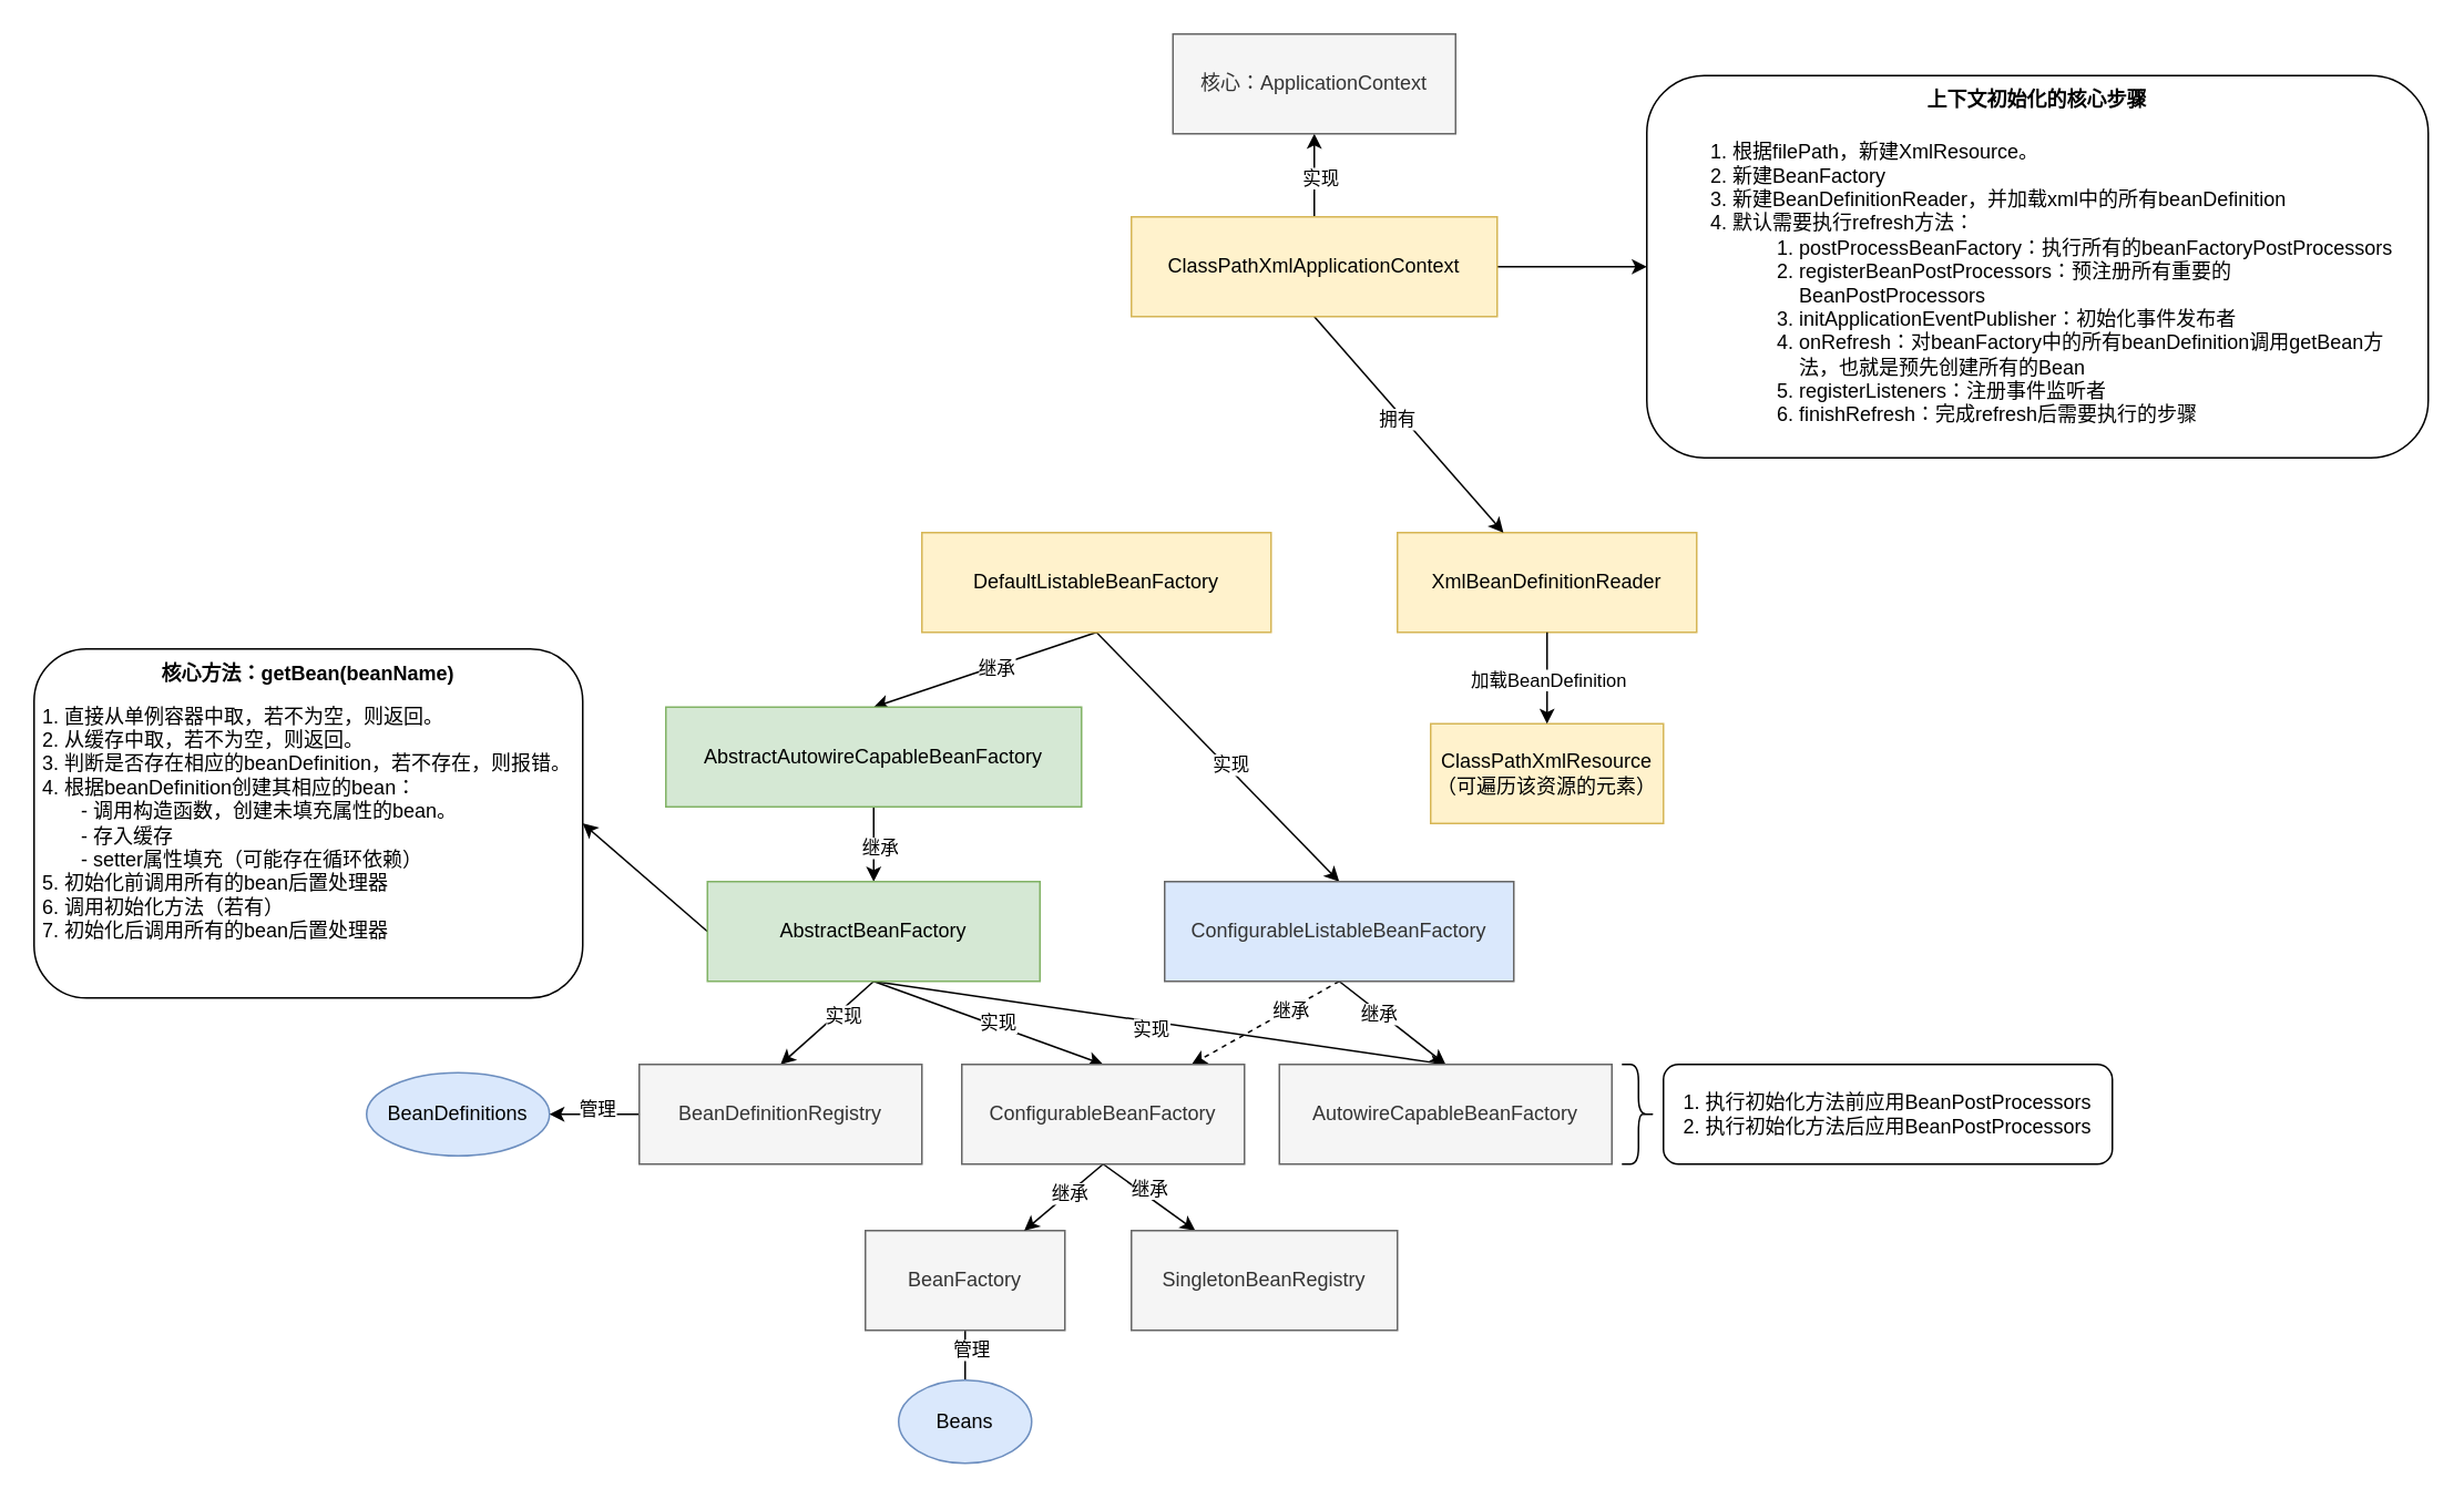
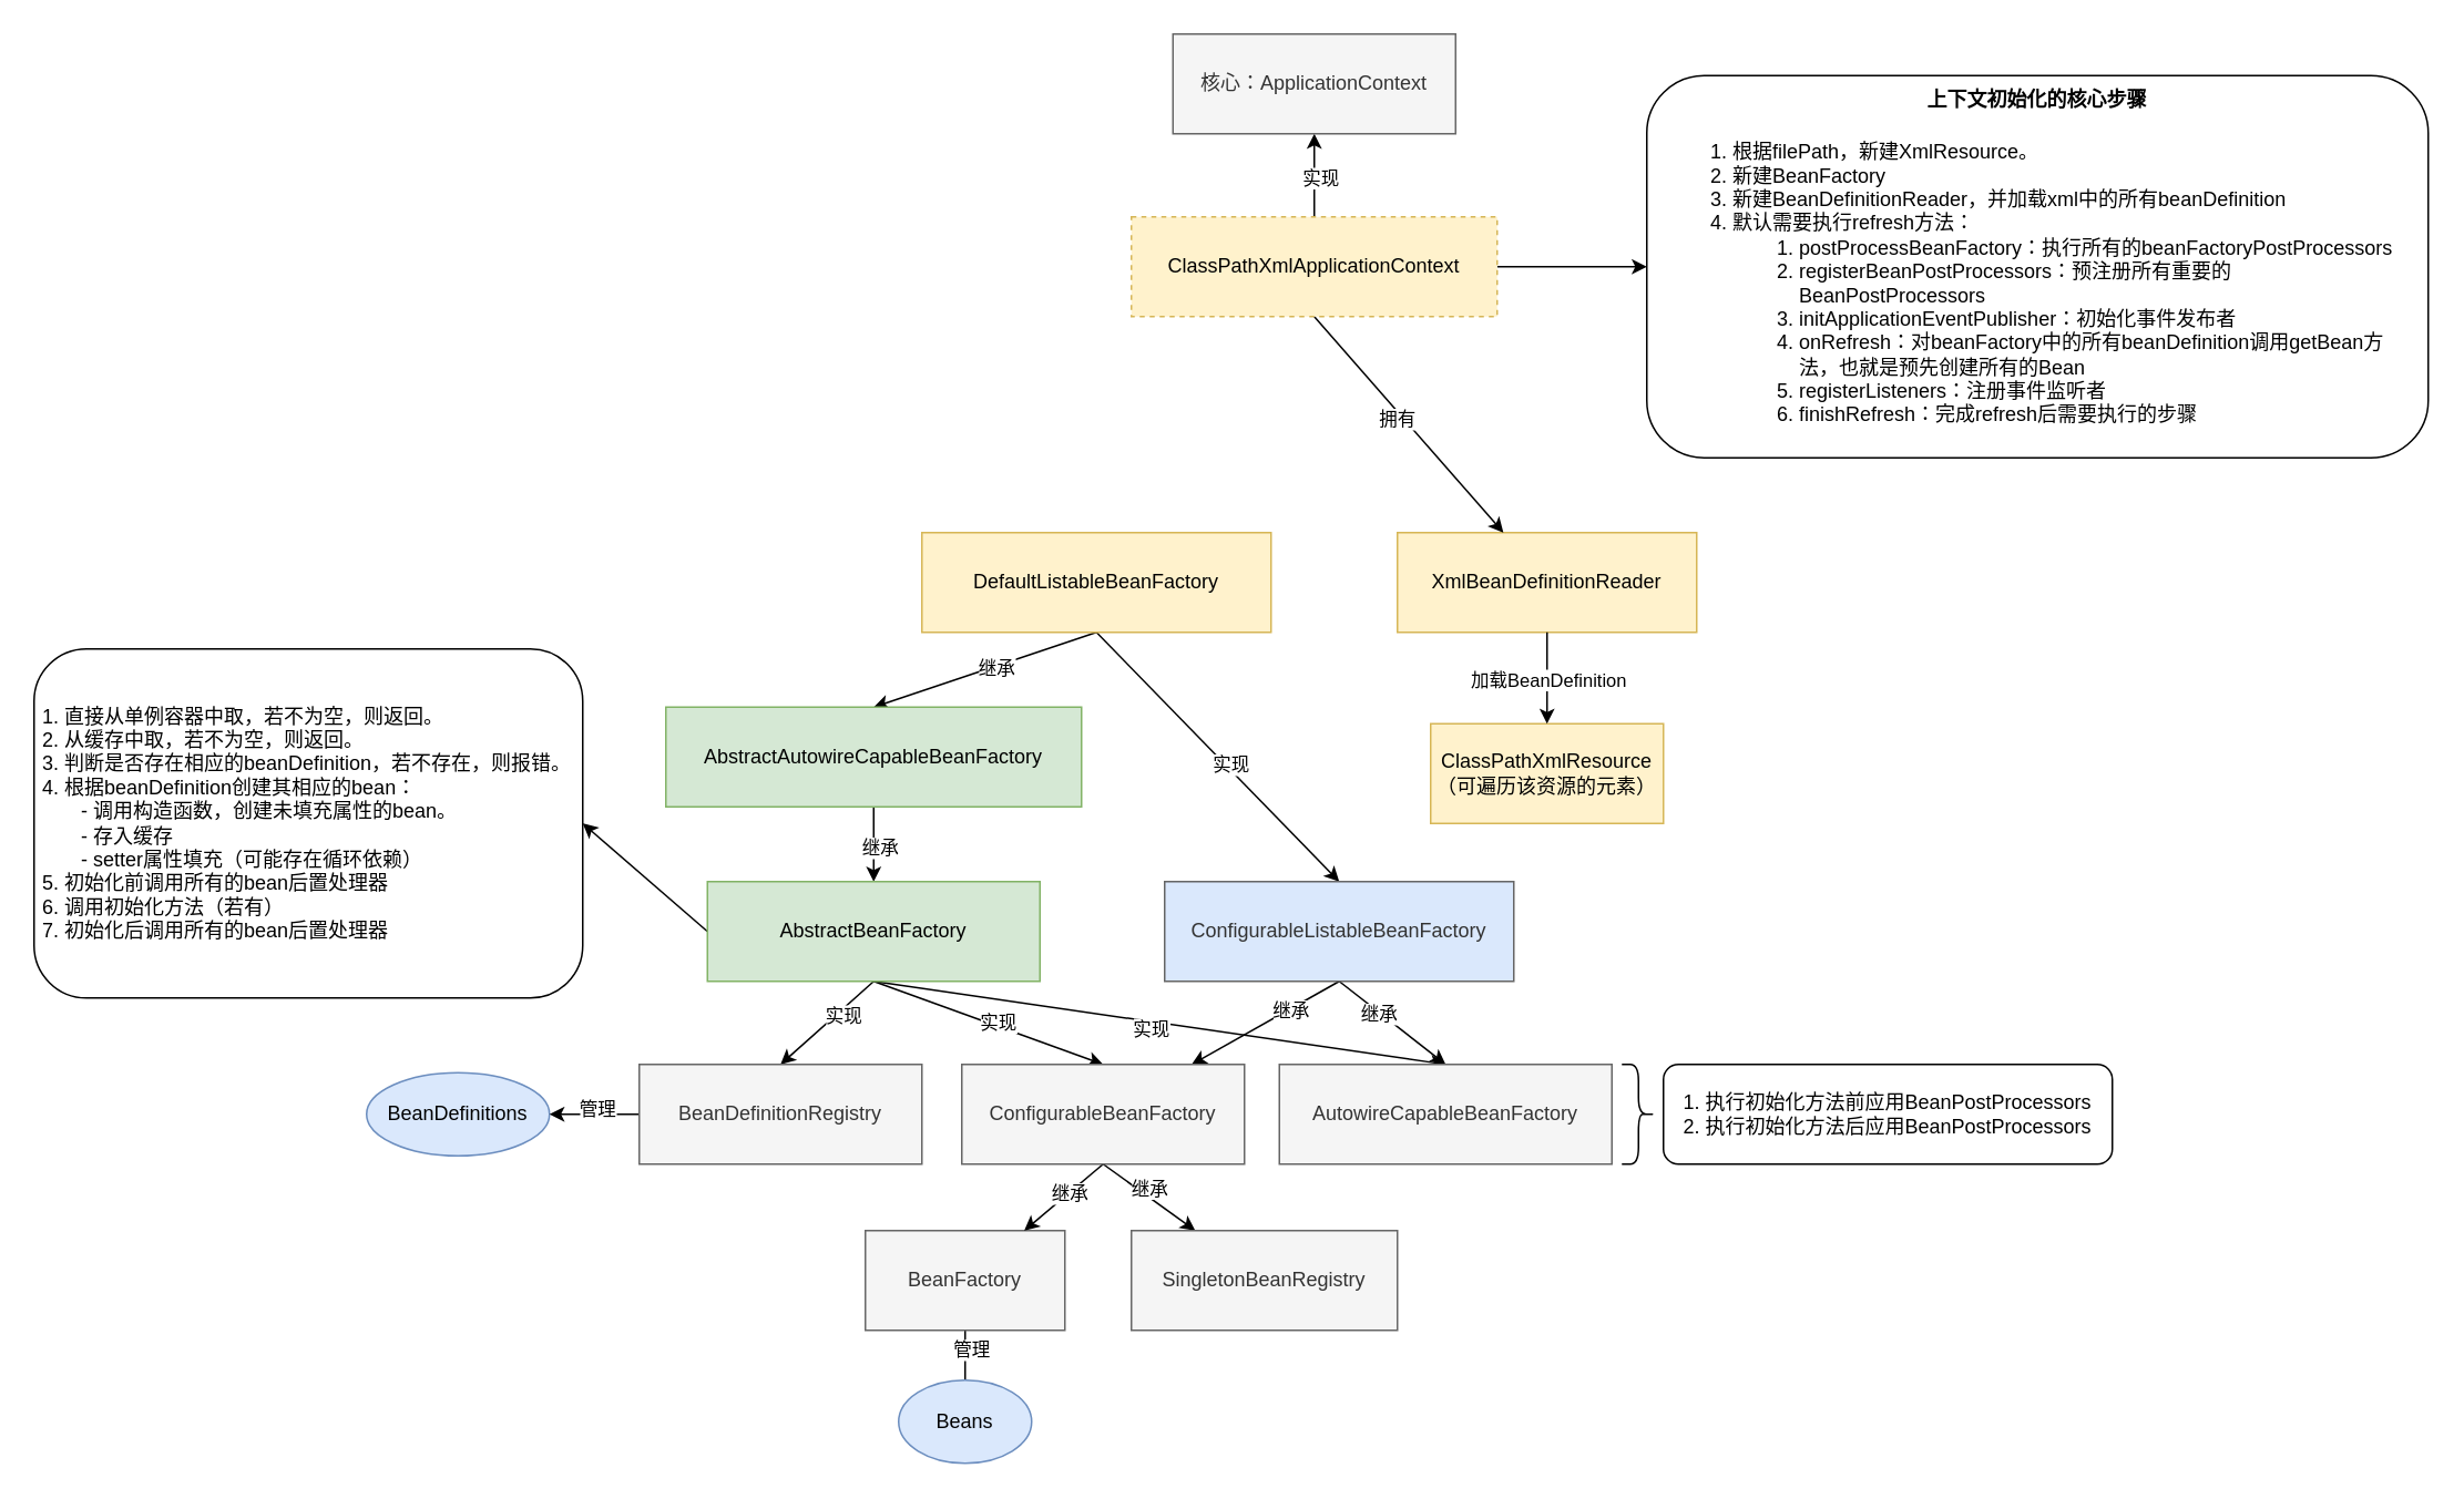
- <mxCell id="16" value="ClassPathXmlApplicationContext" style="rounded=0;whiteSpace=wrap;html=1;fillColor=#fff2cc;strokeColor=#d6b656;" vertex="1" parent="1"><mxGeometry x="680" y="130" width="220" height="60" as="geometry" /></mxCell>
+ <mxCell id="16" value="ClassPathXmlApplicationContext" style="rounded=0;whiteSpace=wrap;html=1;fillColor=#fff2cc;strokeColor=#d6b656;dashed=1;" vertex="1" parent="1"><mxGeometry x="680" y="130" width="220" height="60" as="geometry" /></mxCell>
- <mxCell id="57" value="核心方法：getBean(beanName)" style="text;html=1;strokeColor=none;fillColor=none;align=center;verticalAlign=middle;whiteSpace=wrap;rounded=0;fontStyle=1" vertex="1" parent="55"><mxGeometry x="70" width="190" height="30" as="geometry" /></mxCell>
- <mxCell id="23" style="rounded=0;orthogonalLoop=1;jettySize=auto;html=1;exitX=0.5;exitY=1;exitDx=0;exitDy=0;dashed=1;" edge="1" parent="1" source="27" target="44"><mxGeometry relative="1" as="geometry" /></mxCell>
+ <mxCell id="23" style="rounded=0;orthogonalLoop=1;jettySize=auto;html=1;exitX=0.5;exitY=1;exitDx=0;exitDy=0;" edge="1" parent="1" source="27" target="44"><mxGeometry relative="1" as="geometry" /></mxCell>
